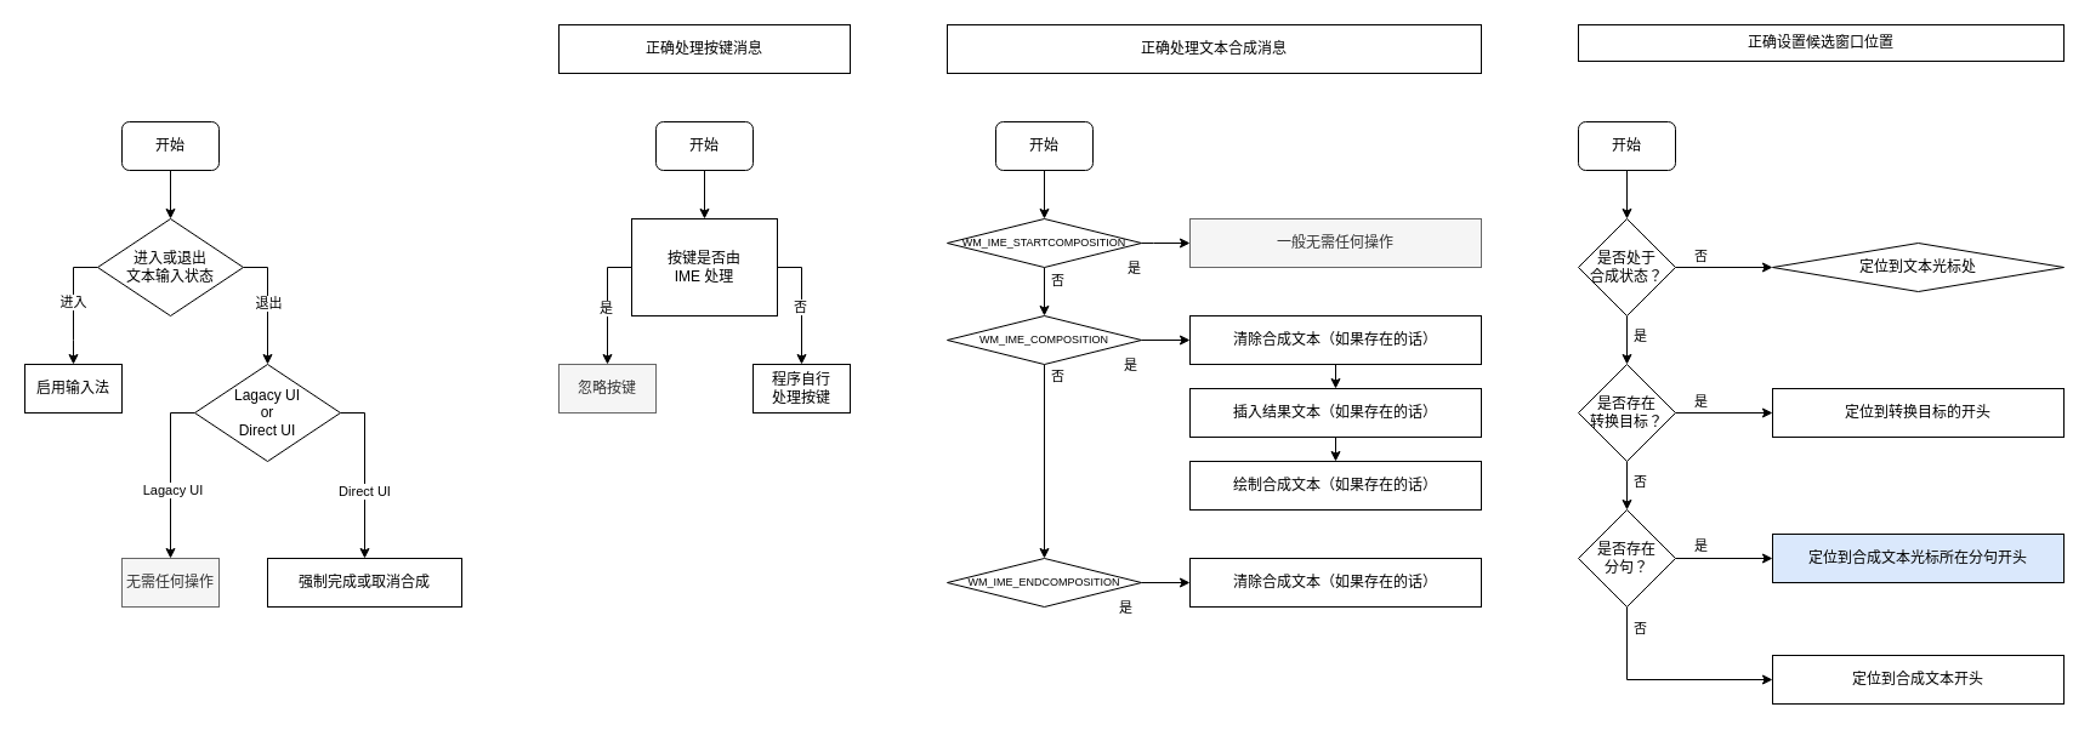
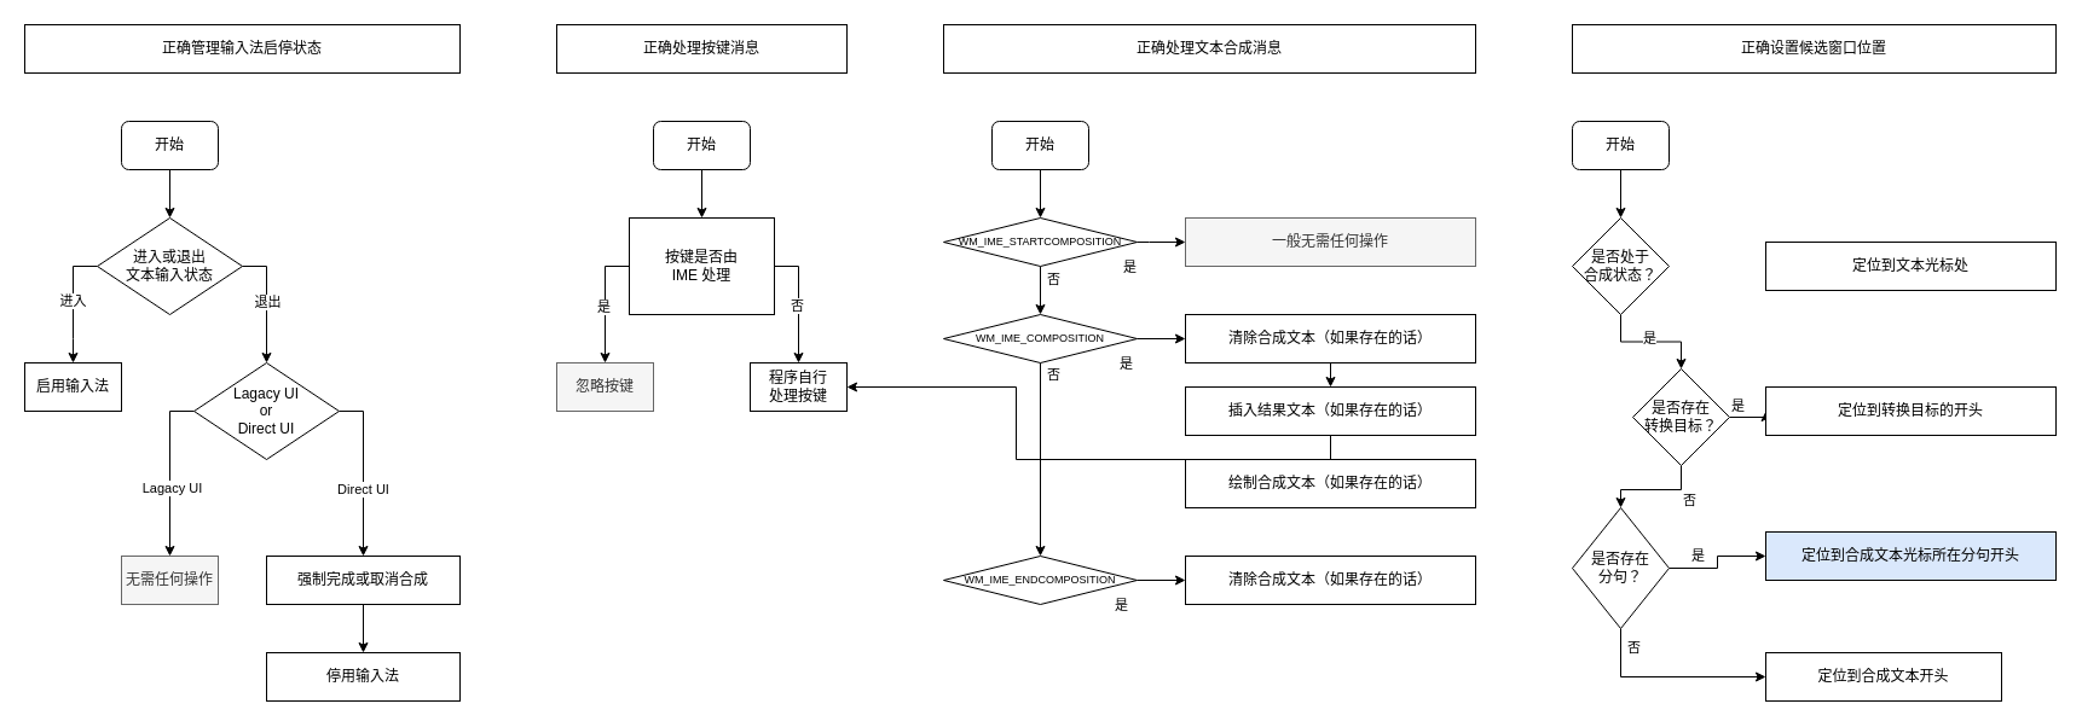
- <mxCell id="30" value="正确设置候选窗口位置" style="rounded=0;whiteSpace=wrap;html=1;" parent="1" vertex="1"><mxGeometry x="1300" y="20" width="400" height="30" as="geometry" /></mxCell>
+ <mxCell id="30" value="正确设置候选窗口位置" style="rounded=0;whiteSpace=wrap;html=1;" parent="1" vertex="1"><mxGeometry x="1300" y="20" width="400" height="40" as="geometry" /></mxCell>
+ <mxCell id="2" value="正确管理输入法启停状态" style="rounded=0;whiteSpace=wrap;html=1;" parent="1" vertex="1"><mxGeometry x="20" y="20" width="360" height="40" as="geometry" /></mxCell>
- <mxCell id="33" style="edgeStyle=orthogonalEdgeStyle;rounded=0;orthogonalLoop=1;jettySize=auto;html=1;exitX=1;exitY=0.5;exitDx=0;exitDy=0;entryX=0;entryY=0.5;entryDx=0;entryDy=0;" parent="1" source="37" target="70" edge="1"><mxGeometry relative="1" as="geometry" /></mxCell>
- <mxCell id="34" value="否" style="edgeLabel;html=1;align=center;verticalAlign=middle;resizable=0;points=[];" parent="33" vertex="1" connectable="0"><mxGeometry x="-0.689" y="1" relative="1" as="geometry"><mxPoint x="8" y="-9" as="offset" /></mxGeometry></mxCell>
- <mxCell id="70" value="定位到文本光标处" style="rhombus;whiteSpace=wrap;html=1;" parent="1" vertex="1"><mxGeometry x="1460" y="200" width="240" height="40" as="geometry" /></mxCell>
+ <mxCell id="70" value="定位到文本光标处" style="rounded=0;whiteSpace=wrap;html=1;" parent="1" vertex="1"><mxGeometry x="1460" y="200" width="240" height="40" as="geometry" /></mxCell>
- <mxCell id="42" value="是否存在&lt;div&gt;转换目标？&lt;/div&gt;" style="rhombus;whiteSpace=wrap;html=1;" parent="1" vertex="1"><mxGeometry x="1300" y="300" width="80" height="80" as="geometry" /></mxCell>
+ <mxCell id="42" value="是否存在&lt;div&gt;转换目标？&lt;/div&gt;" style="rhombus;whiteSpace=wrap;html=1;" parent="1" vertex="1"><mxGeometry x="1350" y="305" width="80" height="80" as="geometry" /></mxCell>
- <mxCell id="63" style="edgeStyle=orthogonalEdgeStyle;rounded=0;orthogonalLoop=1;jettySize=auto;html=1;exitX=0.5;exitY=1;exitDx=0;exitDy=0;entryX=0.5;entryY=0;entryDx=0;entryDy=0;" parent="1" source="64" target="65" edge="1"><mxGeometry relative="1" as="geometry" /></mxCell>
+ <mxCell id="63" style="edgeStyle=orthogonalEdgeStyle;rounded=0;orthogonalLoop=1;jettySize=auto;html=1;exitX=0.5;exitY=1;exitDx=0;exitDy=0;" parent="1" source="64" target="54" edge="1"><mxGeometry relative="1" as="geometry" /></mxCell>
- <mxCell id="47" value="是否存在&lt;div&gt;分句？&lt;/div&gt;" style="rhombus;whiteSpace=wrap;html=1;" parent="1" vertex="1"><mxGeometry x="1300" y="420" width="80" height="80" as="geometry" /></mxCell>
+ <mxCell id="47" value="是否存在&lt;div&gt;分句？&lt;/div&gt;" style="rhombus;whiteSpace=wrap;html=1;" parent="1" vertex="1"><mxGeometry x="1300" y="420" width="80" height="100" as="geometry" /></mxCell>
+ <mxCell id="50" style="edgeStyle=orthogonalEdgeStyle;rounded=0;orthogonalLoop=1;jettySize=auto;html=1;exitX=0.5;exitY=1;exitDx=0;exitDy=0;entryX=0.5;entryY=0;entryDx=0;entryDy=0;" parent="1" source="51" target="52" edge="1"><mxGeometry relative="1" as="geometry" /></mxCell>
+ <mxCell id="52" value="停用输入法" style="rounded=0;whiteSpace=wrap;html=1;" parent="1" vertex="1"><mxGeometry x="220" y="540" width="160" height="40" as="geometry" /></mxCell>
- <mxCell id="73" value="定位到合成文本开头" style="rounded=0;whiteSpace=wrap;html=1;" parent="1" vertex="1"><mxGeometry x="1460" y="540" width="240" height="40" as="geometry" /></mxCell>
+ <mxCell id="73" value="定位到合成文本开头" style="rounded=0;whiteSpace=wrap;html=1;" parent="1" vertex="1"><mxGeometry x="1460" y="540" width="195" height="40" as="geometry" /></mxCell>
